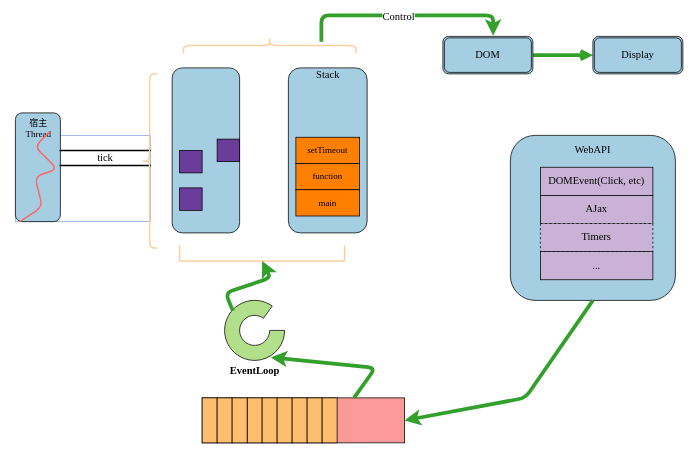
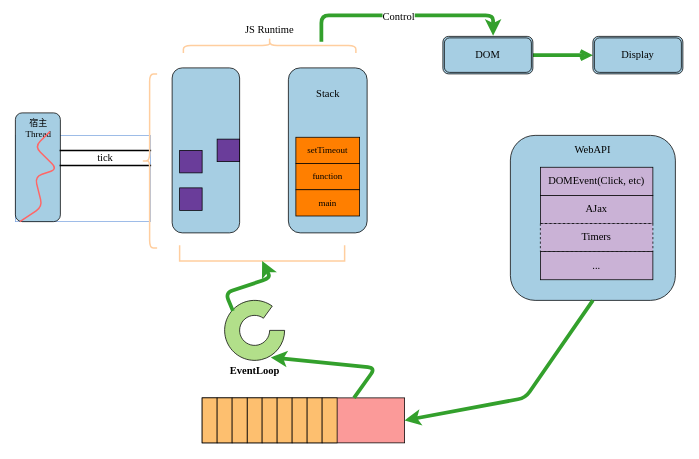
+ <mxCell id="29" value="JS Runtime" style="text;html=1;strokeColor=none;fillColor=none;align=center;verticalAlign=middle;whiteSpace=wrap;rounded=0;fontFamily=Comic Sans MS;fontSize=14;" vertex="1" parent="1"><mxGeometry x="314" y="30" width="90" height="20" as="geometry" /></mxCell>
- <mxCell id="18" value="Stack" style="text;html=1;strokeColor=none;fillColor=none;align=center;verticalAlign=middle;whiteSpace=wrap;rounded=0;fontFamily=Comic Sans MS;fontSize=14;" vertex="1" parent="1"><mxGeometry x="416.5" y="90" width="40" height="20" as="geometry" /></mxCell>
+ <mxCell id="18" value="Stack" style="text;html=1;strokeColor=none;fillColor=none;align=center;verticalAlign=middle;whiteSpace=wrap;rounded=0;fontFamily=Comic Sans MS;fontSize=14;" vertex="1" parent="1"><mxGeometry x="416.5" y="115" width="40" height="20" as="geometry" /></mxCell>
